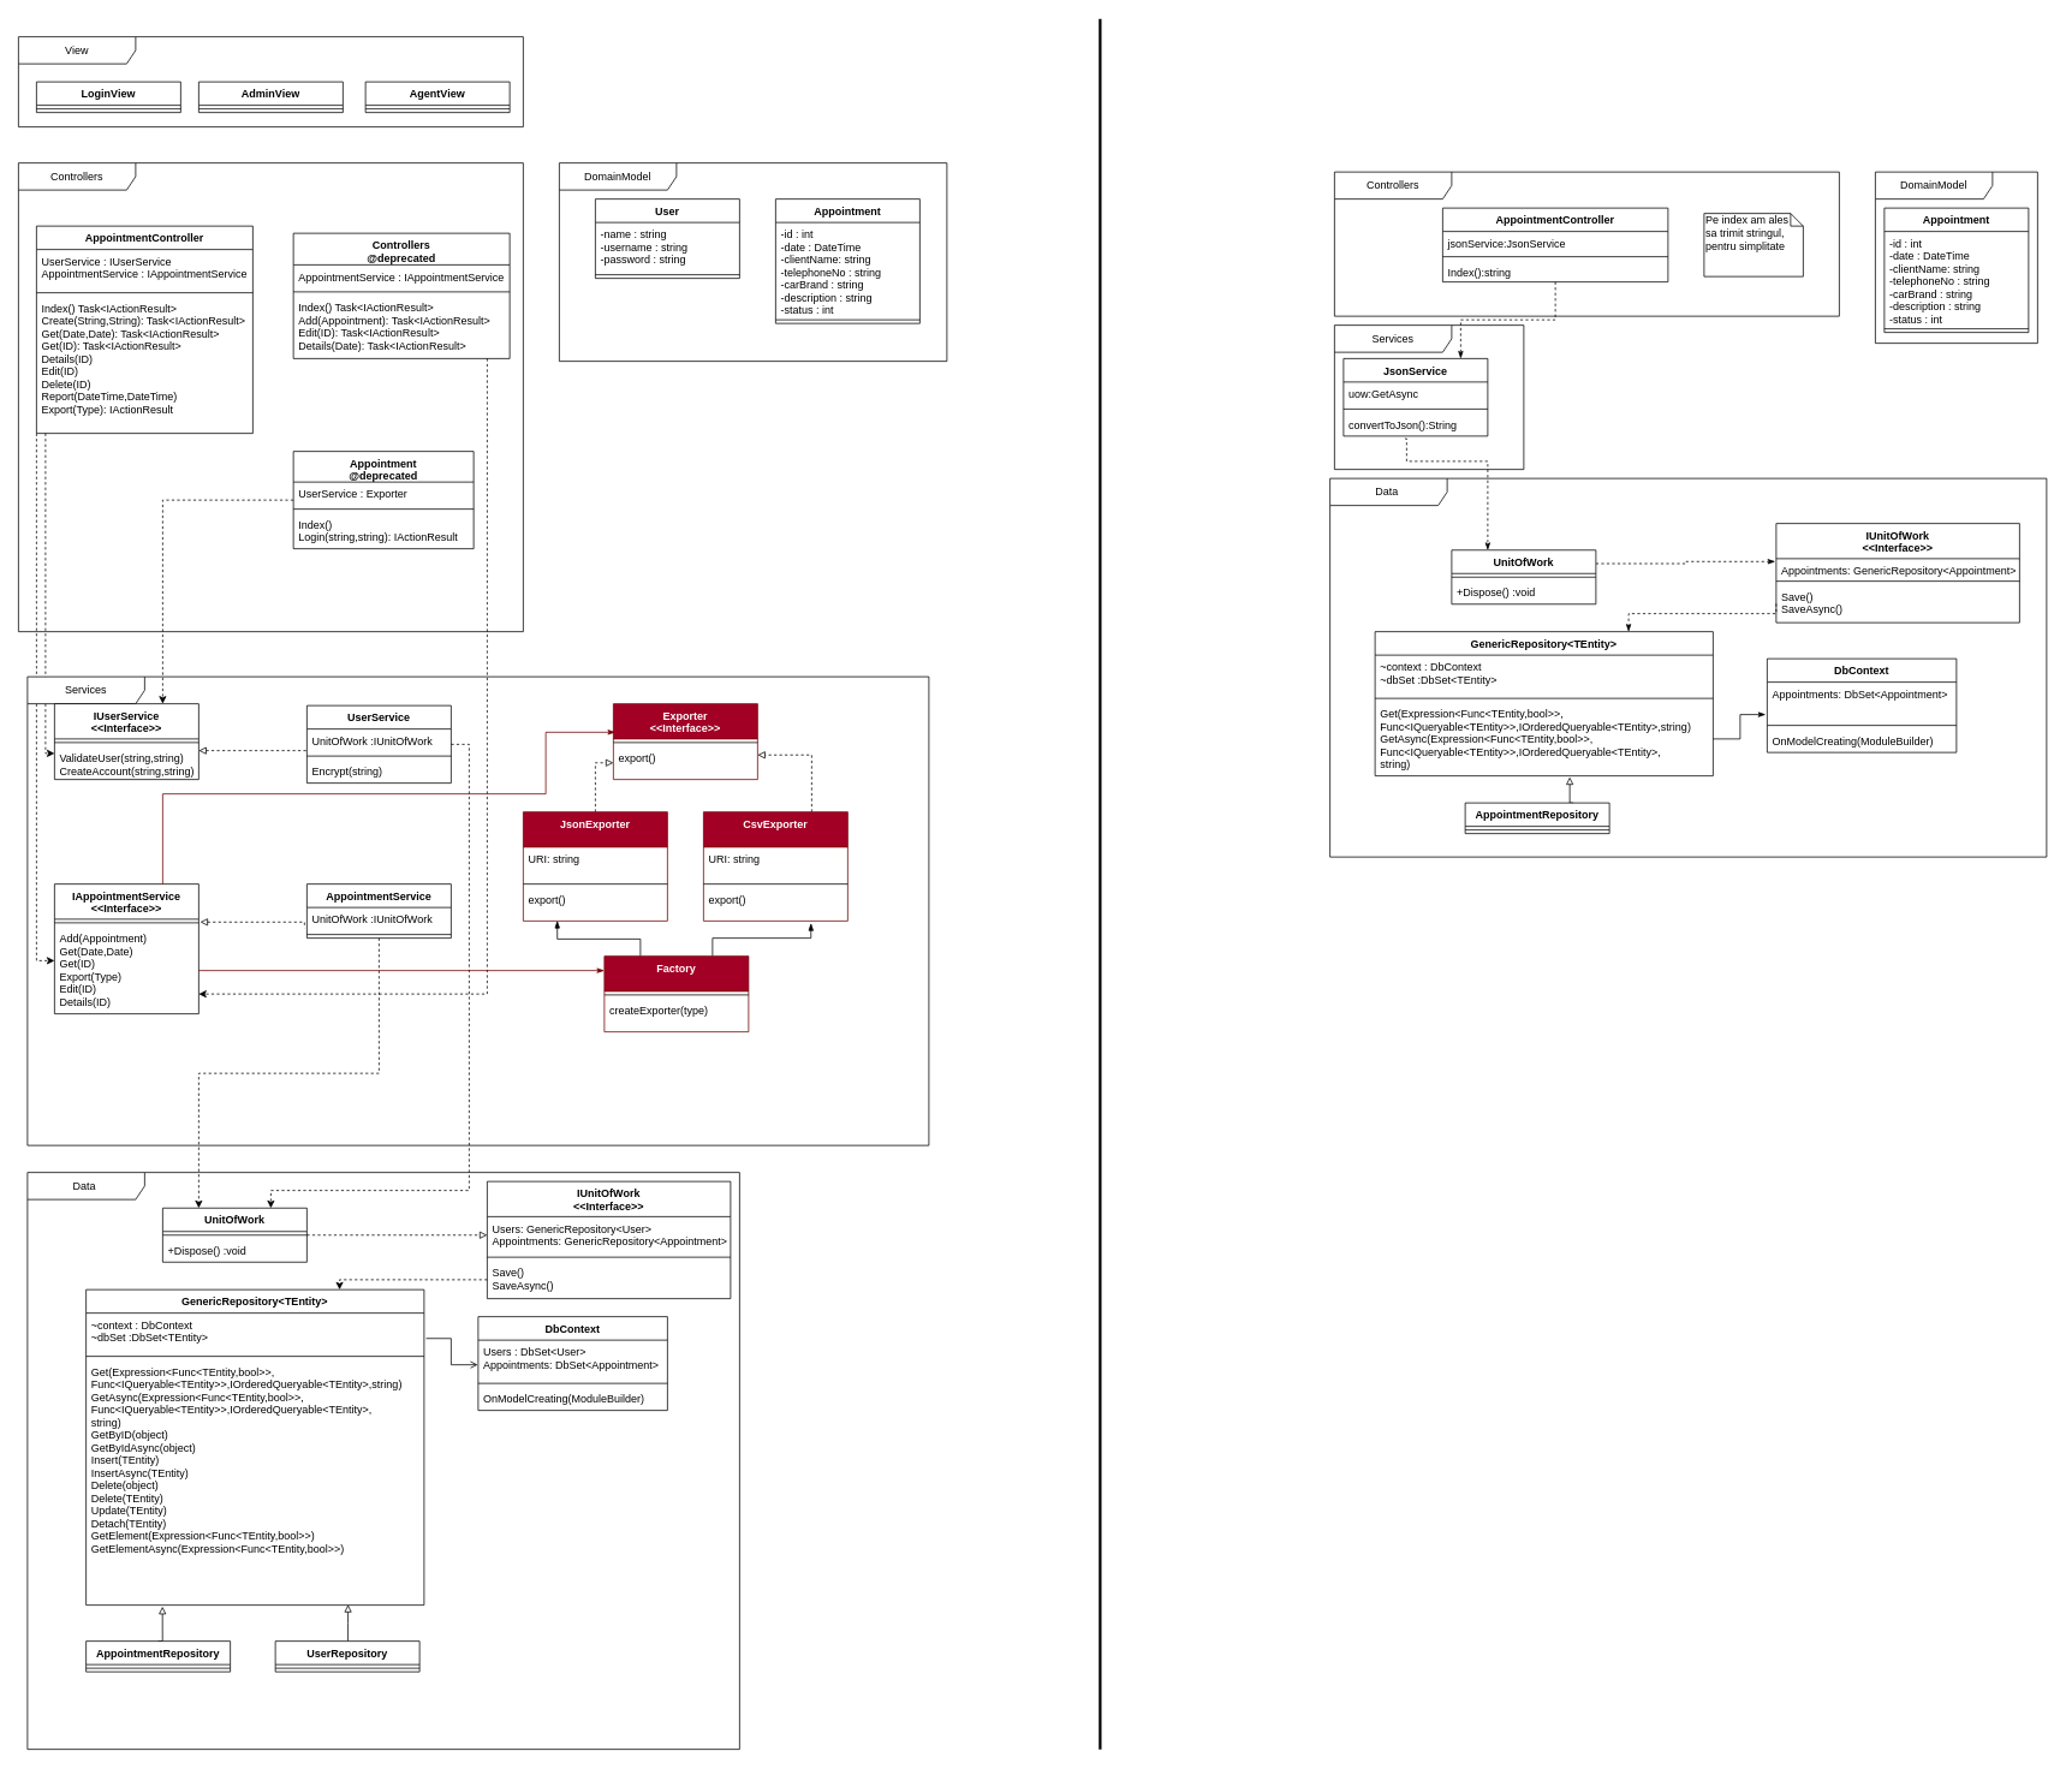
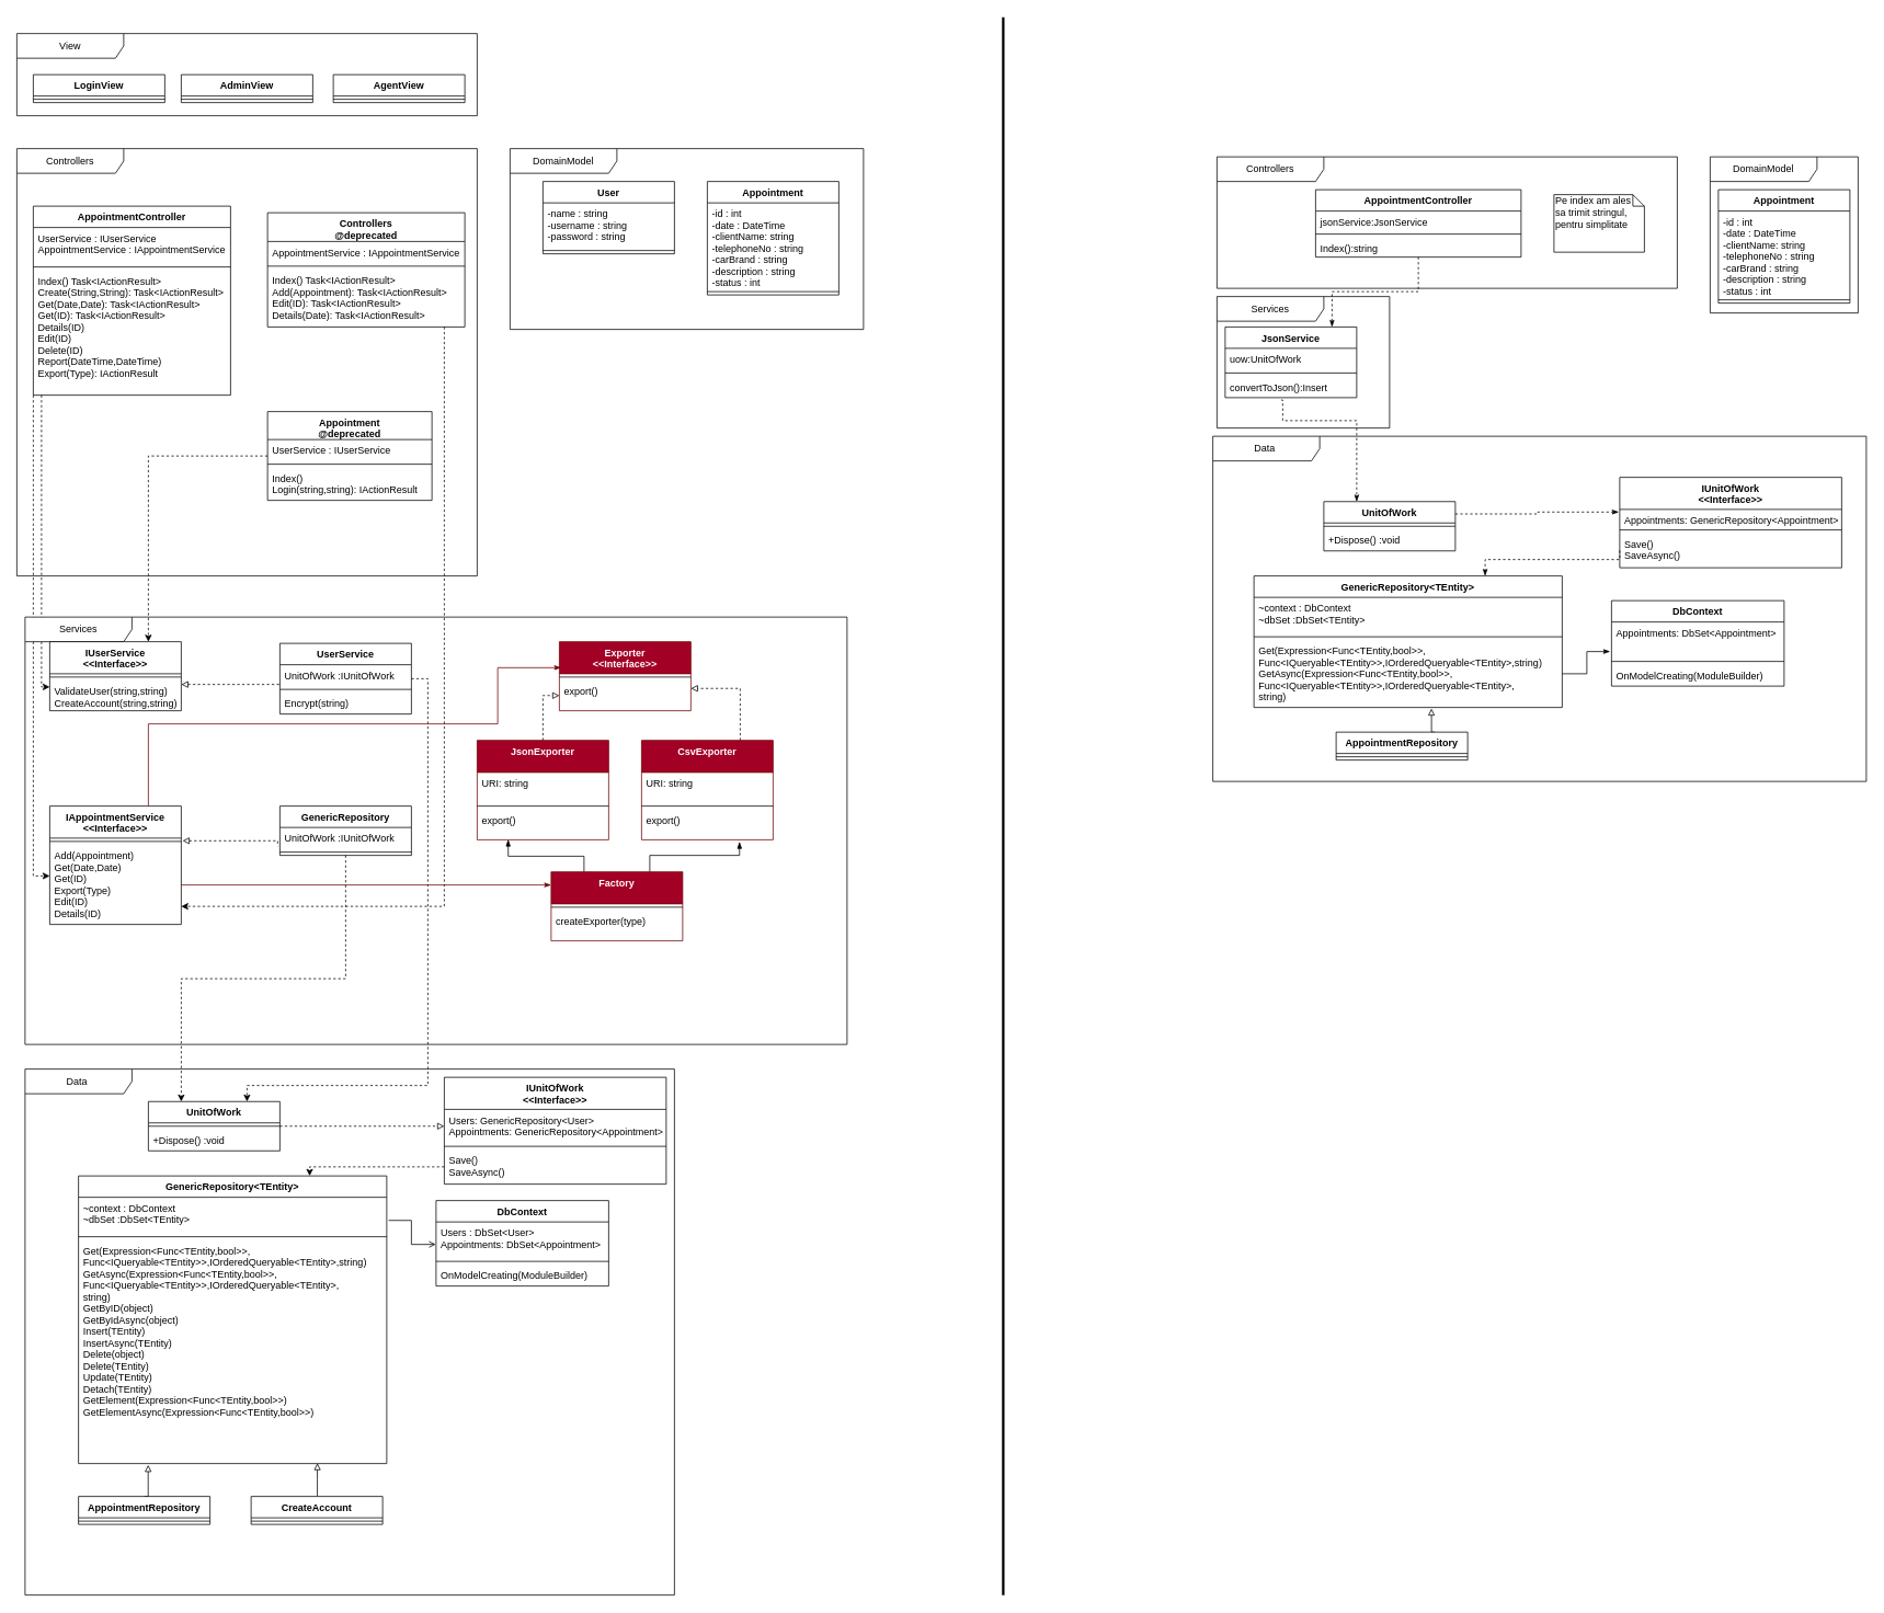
- <mxCell id="132" value="uow:GetAsync" style="text;strokeColor=none;fillColor=none;align=left;verticalAlign=top;spacingLeft=4;spacingRight=4;overflow=hidden;rotatable=0;points=[[0,0.5],[1,0.5]];portConstraint=eastwest;" vertex="1" parent="131"><mxGeometry y="26" width="160" height="26" as="geometry" /></mxCell>
+ <mxCell id="132" value="uow:UnitOfWork" style="text;strokeColor=none;fillColor=none;align=left;verticalAlign=top;spacingLeft=4;spacingRight=4;overflow=hidden;rotatable=0;points=[[0,0.5],[1,0.5]];portConstraint=eastwest;" vertex="1" parent="131"><mxGeometry y="26" width="160" height="26" as="geometry" /></mxCell>
- <mxCell id="134" value="convertToJson():String" style="text;strokeColor=none;fillColor=none;align=left;verticalAlign=top;spacingLeft=4;spacingRight=4;overflow=hidden;rotatable=0;points=[[0,0.5],[1,0.5]];portConstraint=eastwest;" vertex="1" parent="131"><mxGeometry y="60" width="160" height="26" as="geometry" /></mxCell>
+ <mxCell id="134" value="convertToJson():Insert" style="text;strokeColor=none;fillColor=none;align=left;verticalAlign=top;spacingLeft=4;spacingRight=4;overflow=hidden;rotatable=0;points=[[0,0.5],[1,0.5]];portConstraint=eastwest;" vertex="1" parent="131"><mxGeometry y="60" width="160" height="26" as="geometry" /></mxCell>
- <mxCell id="101" value="UserService : Exporter" style="text;strokeColor=none;fillColor=none;align=left;verticalAlign=top;spacingLeft=4;spacingRight=4;overflow=hidden;rotatable=0;points=[[0,0.5],[1,0.5]];portConstraint=eastwest;" parent="100" vertex="1"><mxGeometry y="34" width="200" height="26" as="geometry" /></mxCell>
+ <mxCell id="101" value="UserService : IUserService" style="text;strokeColor=none;fillColor=none;align=left;verticalAlign=top;spacingLeft=4;spacingRight=4;overflow=hidden;rotatable=0;points=[[0,0.5],[1,0.5]];portConstraint=eastwest;" parent="100" vertex="1"><mxGeometry y="34" width="200" height="26" as="geometry" /></mxCell>
- <mxCell id="46" value="AppointmentService" style="swimlane;fontStyle=1;align=center;verticalAlign=top;childLayout=stackLayout;horizontal=1;startSize=26;horizontalStack=0;resizeParent=1;resizeParentMax=0;resizeLast=0;collapsible=1;marginBottom=0;" parent="1" vertex="1"><mxGeometry x="340" y="980" width="160" height="60" as="geometry" /></mxCell>
+ <mxCell id="46" value="GenericRepository" style="swimlane;fontStyle=1;align=center;verticalAlign=top;childLayout=stackLayout;horizontal=1;startSize=26;horizontalStack=0;resizeParent=1;resizeParentMax=0;resizeLast=0;collapsible=1;marginBottom=0;" parent="1" vertex="1"><mxGeometry x="340" y="980" width="160" height="60" as="geometry" /></mxCell>
- <mxCell id="69" value="UserRepository" style="swimlane;fontStyle=1;align=center;verticalAlign=top;childLayout=stackLayout;horizontal=1;startSize=26;horizontalStack=0;resizeParent=1;resizeParentMax=0;resizeLast=0;collapsible=1;marginBottom=0;" parent="1" vertex="1"><mxGeometry x="305" y="1820" width="160" height="34" as="geometry" /></mxCell>
+ <mxCell id="69" value="CreateAccount" style="swimlane;fontStyle=1;align=center;verticalAlign=top;childLayout=stackLayout;horizontal=1;startSize=26;horizontalStack=0;resizeParent=1;resizeParentMax=0;resizeLast=0;collapsible=1;marginBottom=0;" parent="1" vertex="1"><mxGeometry x="305" y="1820" width="160" height="34" as="geometry" /></mxCell>
